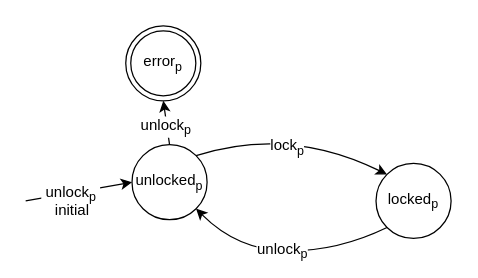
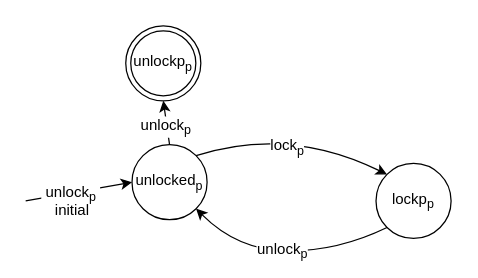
- <mxCell id="13" value="error&lt;sub&gt;p&lt;/sub&gt;" style="ellipse;shape=doubleEllipse;whiteSpace=wrap;html=1;aspect=fixed;" parent="1" vertex="1"><mxGeometry x="100" y="20" width="60" height="60" as="geometry" /></mxCell>
+ <mxCell id="13" value="unlockp&lt;sub&gt;p&lt;/sub&gt;" style="ellipse;shape=doubleEllipse;whiteSpace=wrap;html=1;aspect=fixed;" parent="1" vertex="1"><mxGeometry x="100" y="20" width="60" height="60" as="geometry" /></mxCell>
- <mxCell id="8" value="locked&lt;sub&gt;p&lt;/sub&gt;" style="ellipse;whiteSpace=wrap;html=1;aspect=fixed;" parent="1" vertex="1"><mxGeometry x="300" y="130" width="60" height="60" as="geometry" /></mxCell>
+ <mxCell id="8" value="lockp&lt;sub&gt;p&lt;/sub&gt;" style="ellipse;whiteSpace=wrap;html=1;aspect=fixed;" parent="1" vertex="1"><mxGeometry x="300" y="130" width="60" height="60" as="geometry" /></mxCell>
